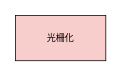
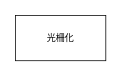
- <mxCell id="2" value="光柵化" style="rounded=0;whiteSpace=wrap;html=1;fillColor=#f8cecc;" vertex="1" parent="1"><mxGeometry x="20" y="20" width="120" height="60" as="geometry" /></mxCell>
+ <mxCell id="2" value="光柵化" style="rounded=0;whiteSpace=wrap;html=1;" vertex="1" parent="1"><mxGeometry x="20" y="20" width="120" height="60" as="geometry" /></mxCell>
